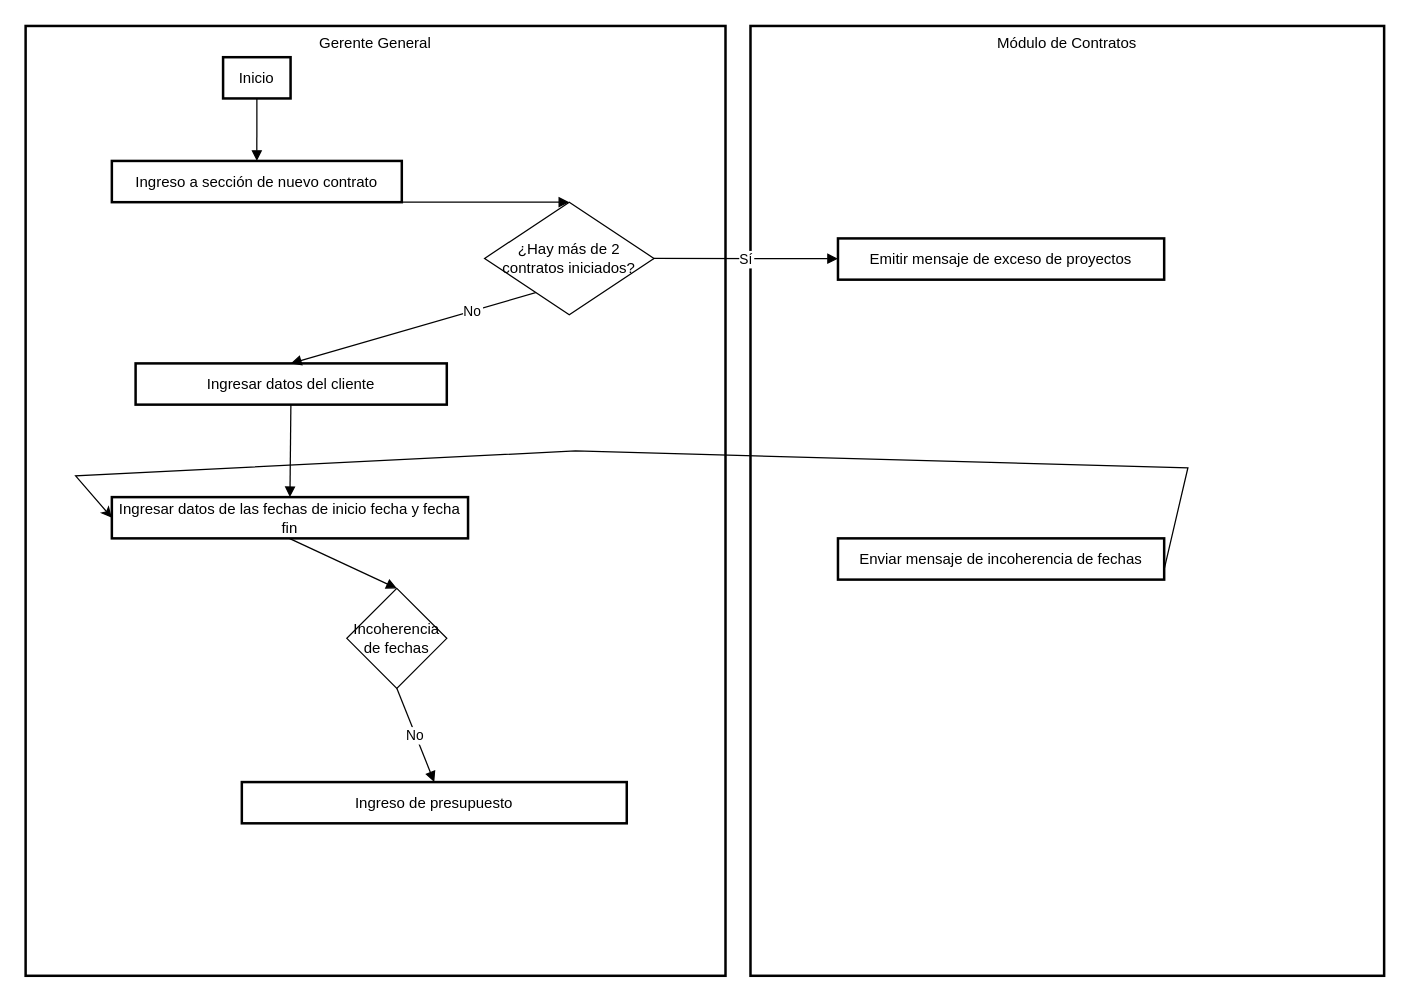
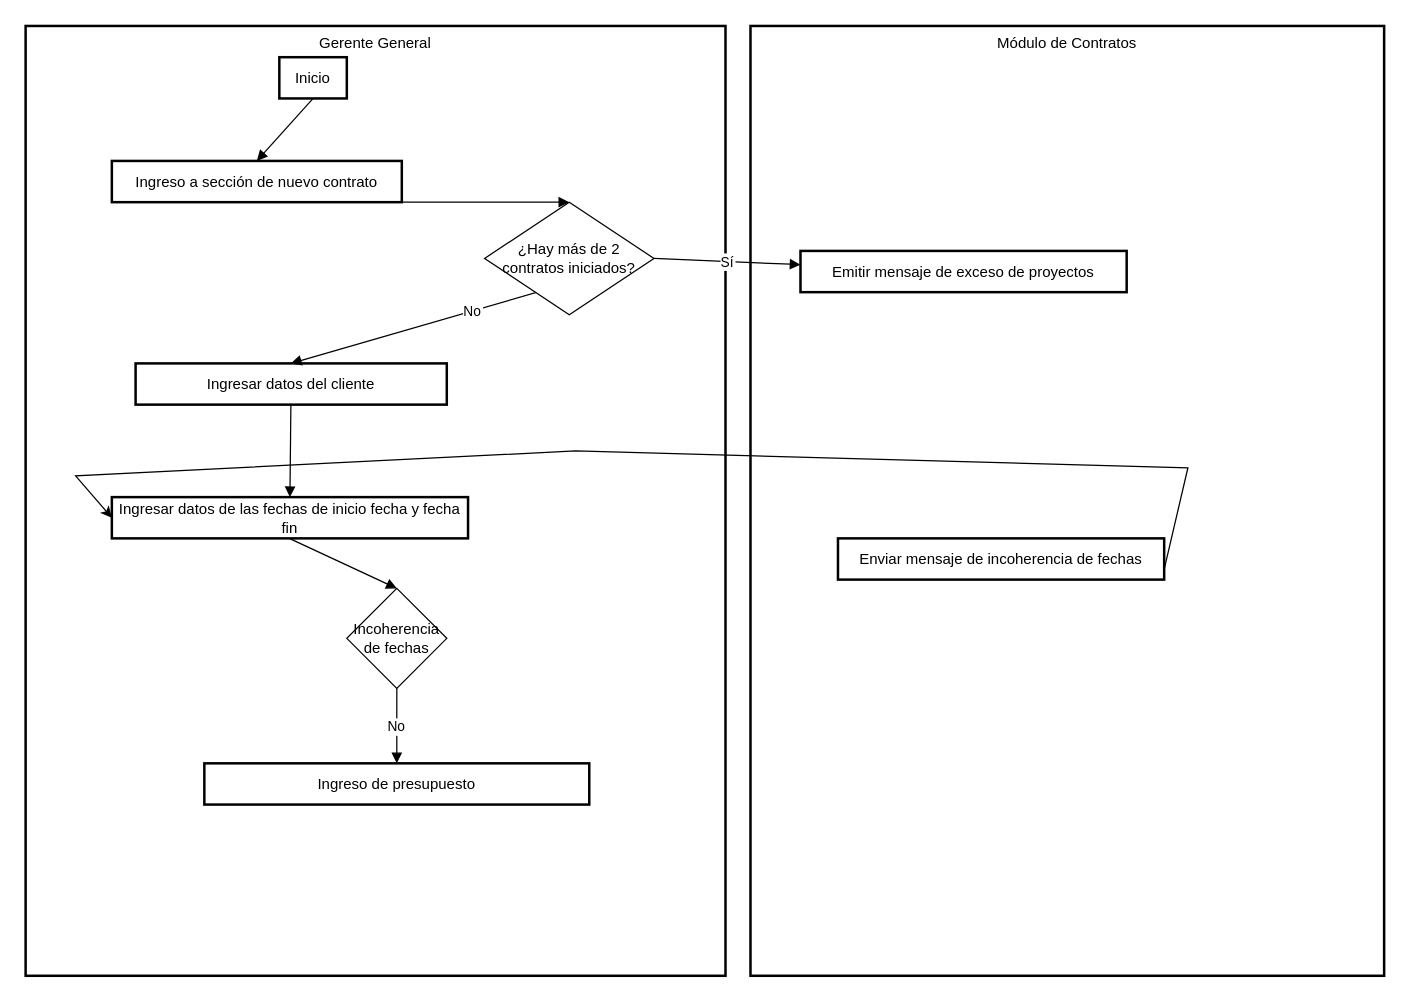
- <mxCell id="5" value="Inicio" style="whiteSpace=wrap;strokeWidth=2;" vertex="1" parent="1"><mxGeometry x="178" y="45" width="54" height="33" as="geometry" /></mxCell>
+ <mxCell id="5" value="Inicio" style="whiteSpace=wrap;strokeWidth=2;" vertex="1" parent="1"><mxGeometry x="223" y="45" width="54" height="33" as="geometry" /></mxCell>
- <mxCell id="18" value="Emitir mensaje de exceso de proyectos" style="whiteSpace=wrap;strokeWidth=2;" vertex="1" parent="1"><mxGeometry x="670" y="190" width="261" height="33" as="geometry" /></mxCell>
+ <mxCell id="18" value="Emitir mensaje de exceso de proyectos" style="whiteSpace=wrap;strokeWidth=2;" vertex="1" parent="1"><mxGeometry x="640" y="200" width="261" height="33" as="geometry" /></mxCell>
- <mxCell id="9" value="Ingreso de presupuesto" style="whiteSpace=wrap;strokeWidth=2;" vertex="1" parent="1"><mxGeometry x="193" y="625" width="308" height="33" as="geometry" /></mxCell>
+ <mxCell id="9" value="Ingreso de presupuesto" style="whiteSpace=wrap;strokeWidth=2;" vertex="1" parent="1"><mxGeometry x="163" y="610" width="308" height="33" as="geometry" /></mxCell>
